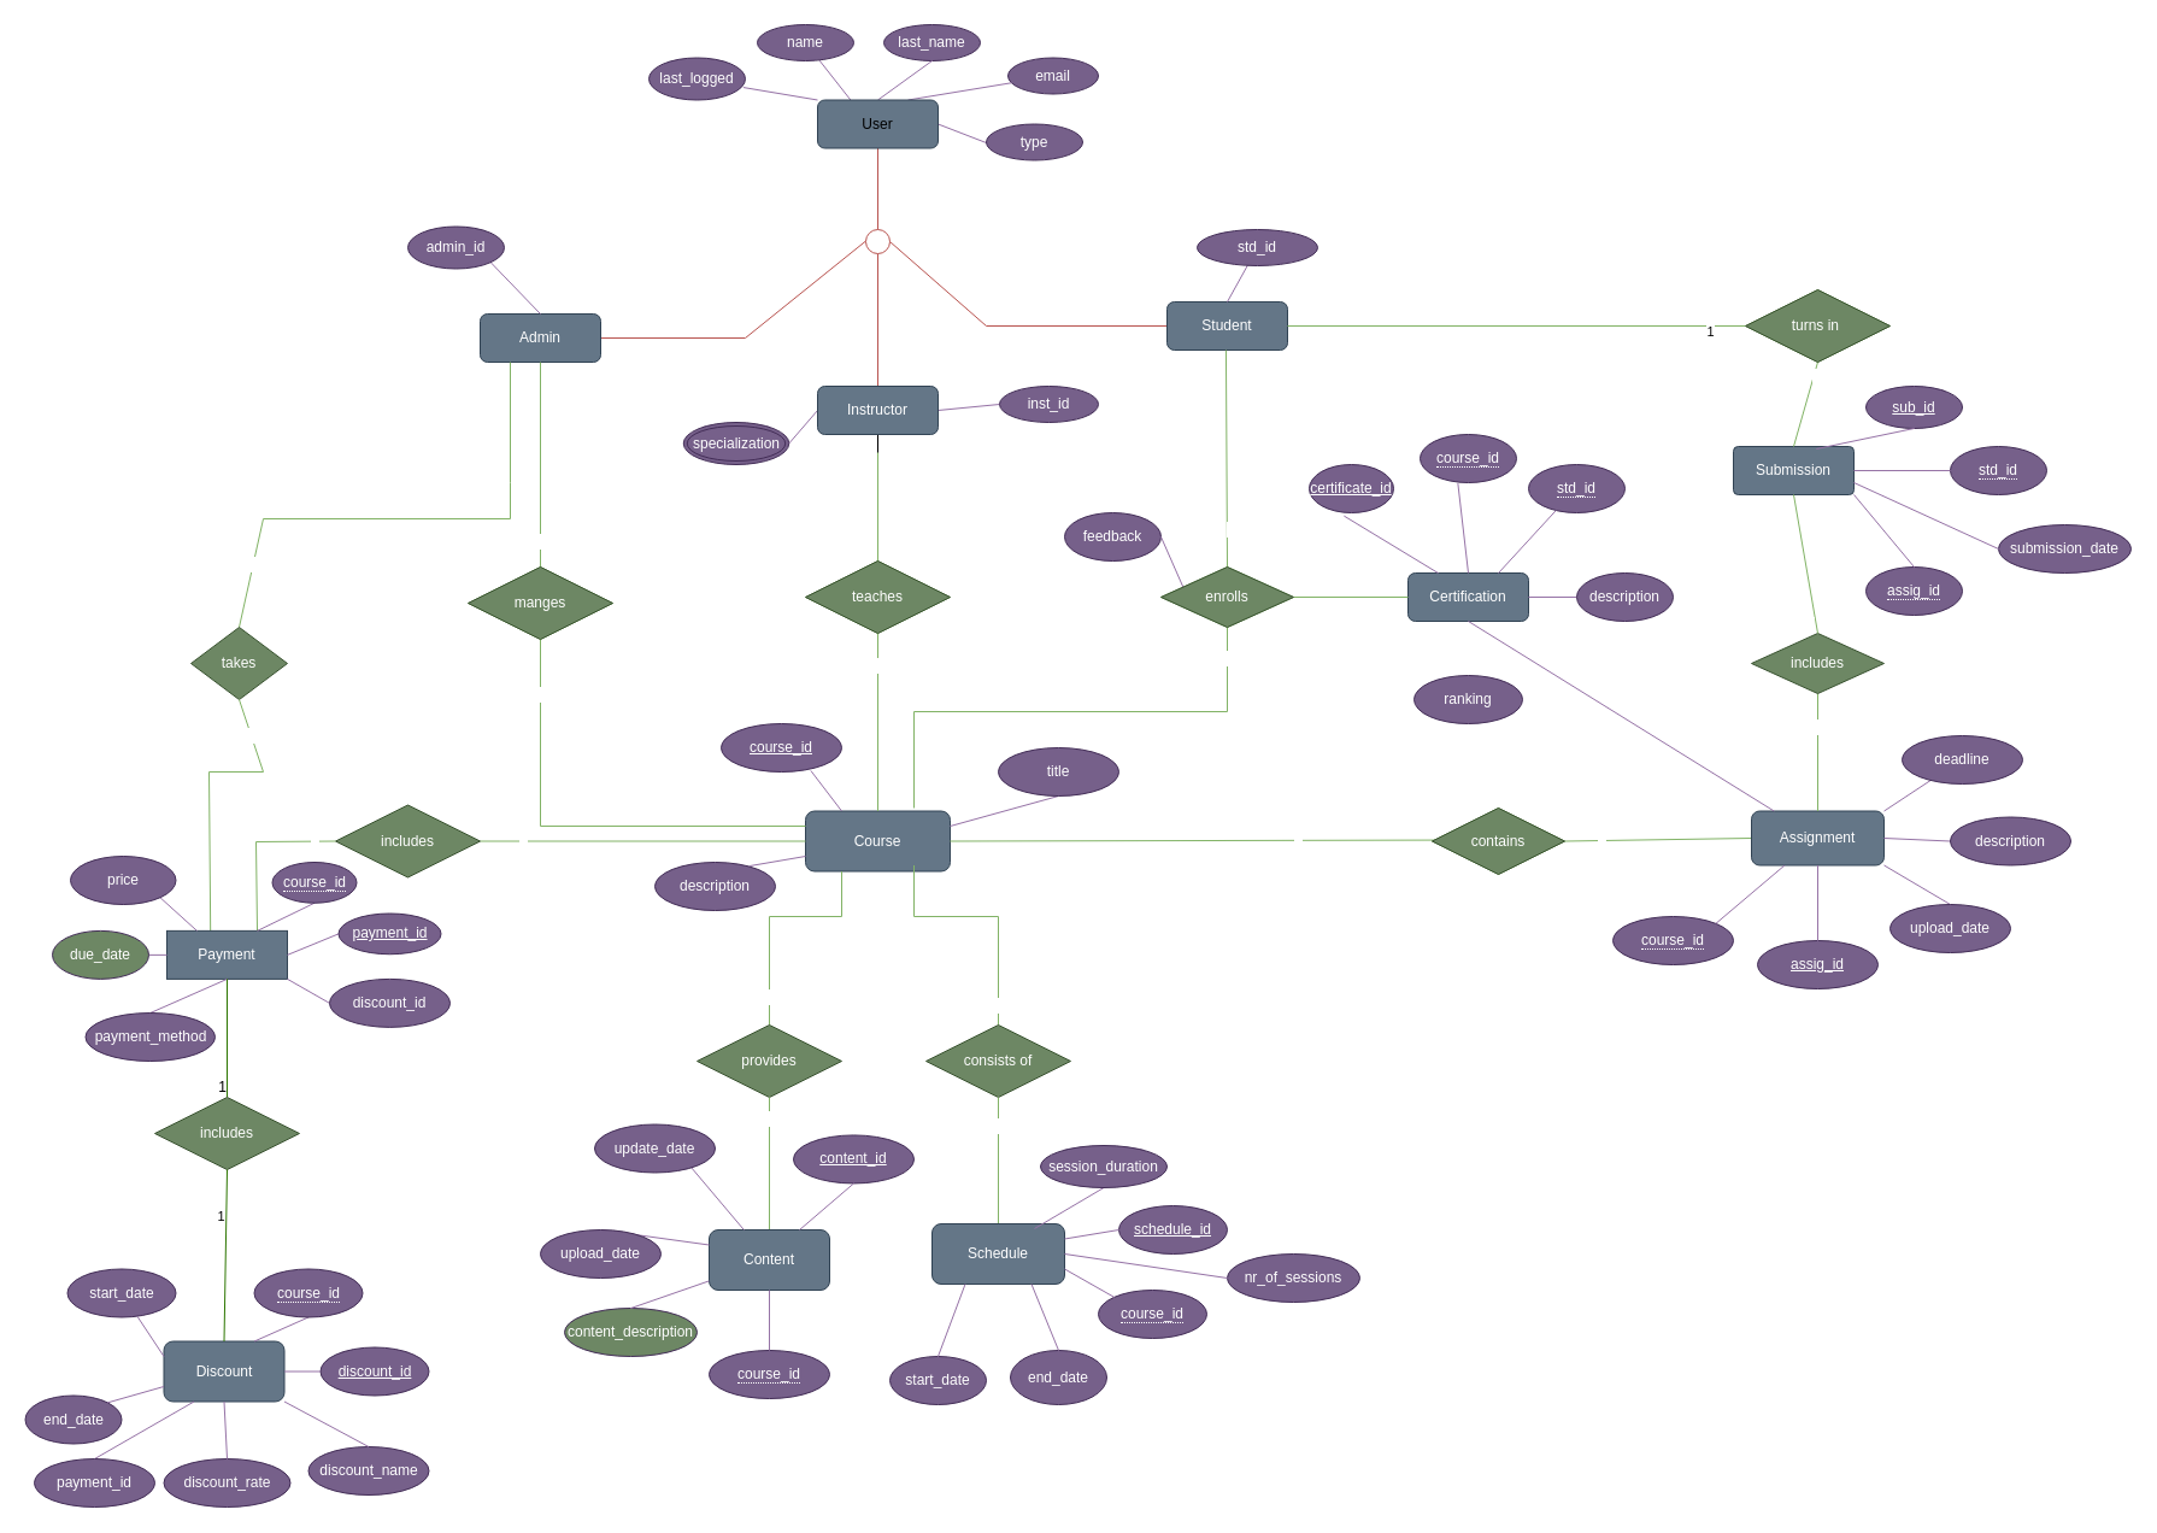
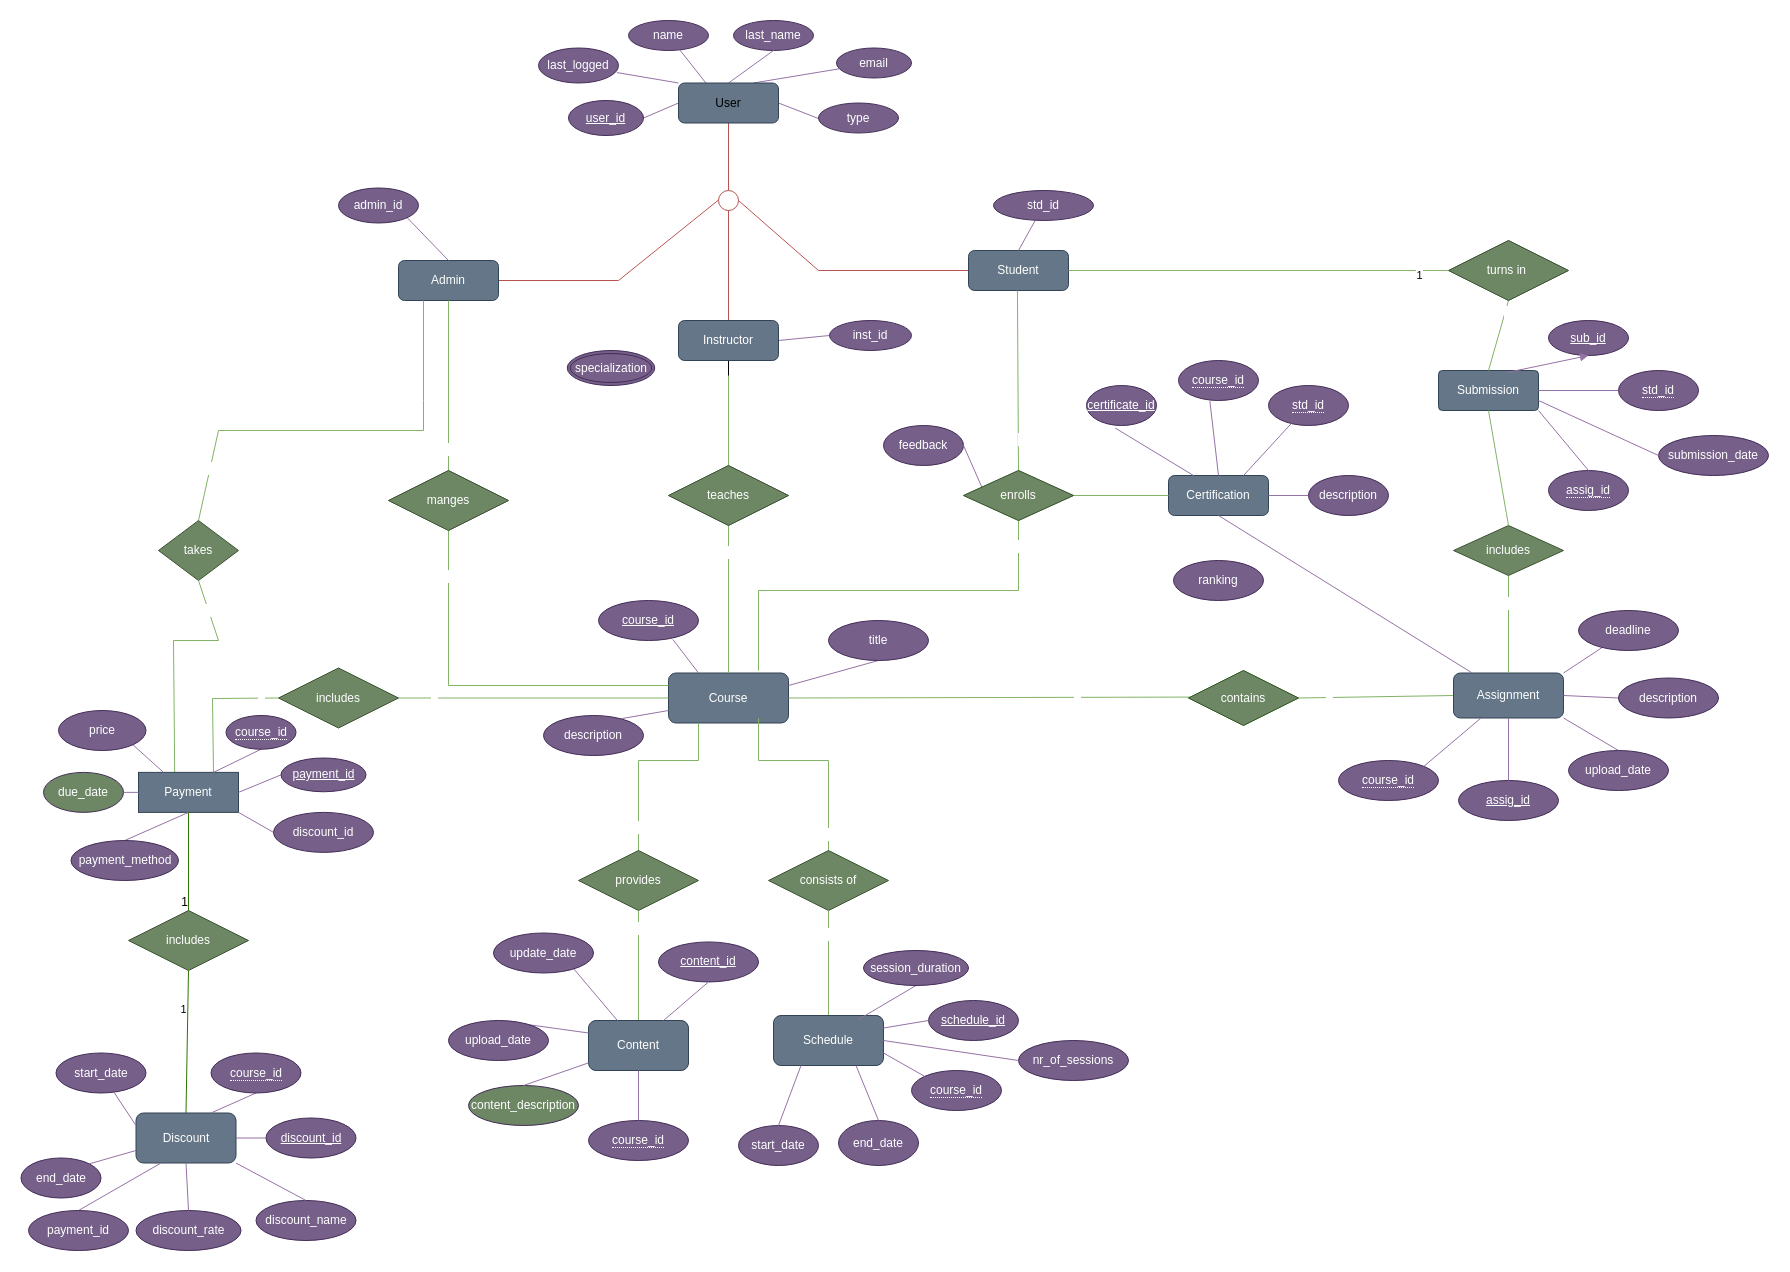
+ <mxCell id="93" value="" style="endArrow=none;html=1;rounded=0;exitX=1;exitY=0.5;exitDx=0;exitDy=0;entryX=0;entryY=0.5;entryDx=0;entryDy=0;fillColor=#e1d5e7;strokeColor=#9673a6;fontColor=#FFFFFF;" parent="1" source="94" target="146" edge="1"><mxGeometry relative="1" as="geometry"><mxPoint x="638" y="120" as="sourcePoint" /><mxPoint x="678" y="122.5" as="targetPoint" /></mxGeometry></mxCell>
+ <mxCell id="94" value="user_id" style="ellipse;whiteSpace=wrap;html=1;align=center;fontStyle=4;fillColor=#76608a;strokeColor=#432D57;fontColor=#FFFFFF;" parent="1" vertex="1"><mxGeometry x="568" y="100" width="75" height="35" as="geometry" /></mxCell>
- <mxCell id="128" value="" style="endArrow=none;html=1;rounded=0;exitX=1;exitY=0.5;exitDx=0;exitDy=0;entryX=0;entryY=0.5;entryDx=0;entryDy=0;fillColor=#e1d5e7;strokeColor=#9673a6;fontColor=#FFFFFF;" parent="1" source="127" target="144" edge="1"><mxGeometry relative="1" as="geometry"><mxPoint x="768" y="310" as="sourcePoint" /><mxPoint x="928" y="310" as="targetPoint" /></mxGeometry></mxCell>
- <mxCell id="89" value="" style="endArrow=none;html=1;rounded=0;exitX=0.688;exitY=0.05;exitDx=0;exitDy=0;exitPerimeter=0;entryX=0.5;entryY=1;entryDx=0;entryDy=0;fillColor=#e1d5e7;strokeColor=#9673a6;fontColor=#FFFFFF;" parent="1" source="31" target="68" edge="1"><mxGeometry relative="1" as="geometry"><mxPoint x="1398" y="339.5" as="sourcePoint" /><mxPoint x="1558" y="339.5" as="targetPoint" /></mxGeometry></mxCell>
+ <mxCell id="89" value="" style="endArrow=block;html=1;rounded=0;exitX=0.688;exitY=0.05;exitDx=0;exitDy=0;exitPerimeter=0;entryX=0.5;entryY=1;entryDx=0;entryDy=0;fillColor=#e1d5e7;strokeColor=#9673a6;fontColor=#FFFFFF;" parent="1" source="31" target="68" edge="1"><mxGeometry relative="1" as="geometry"><mxPoint x="1398" y="339.5" as="sourcePoint" /><mxPoint x="1558" y="339.5" as="targetPoint" /></mxGeometry></mxCell>
